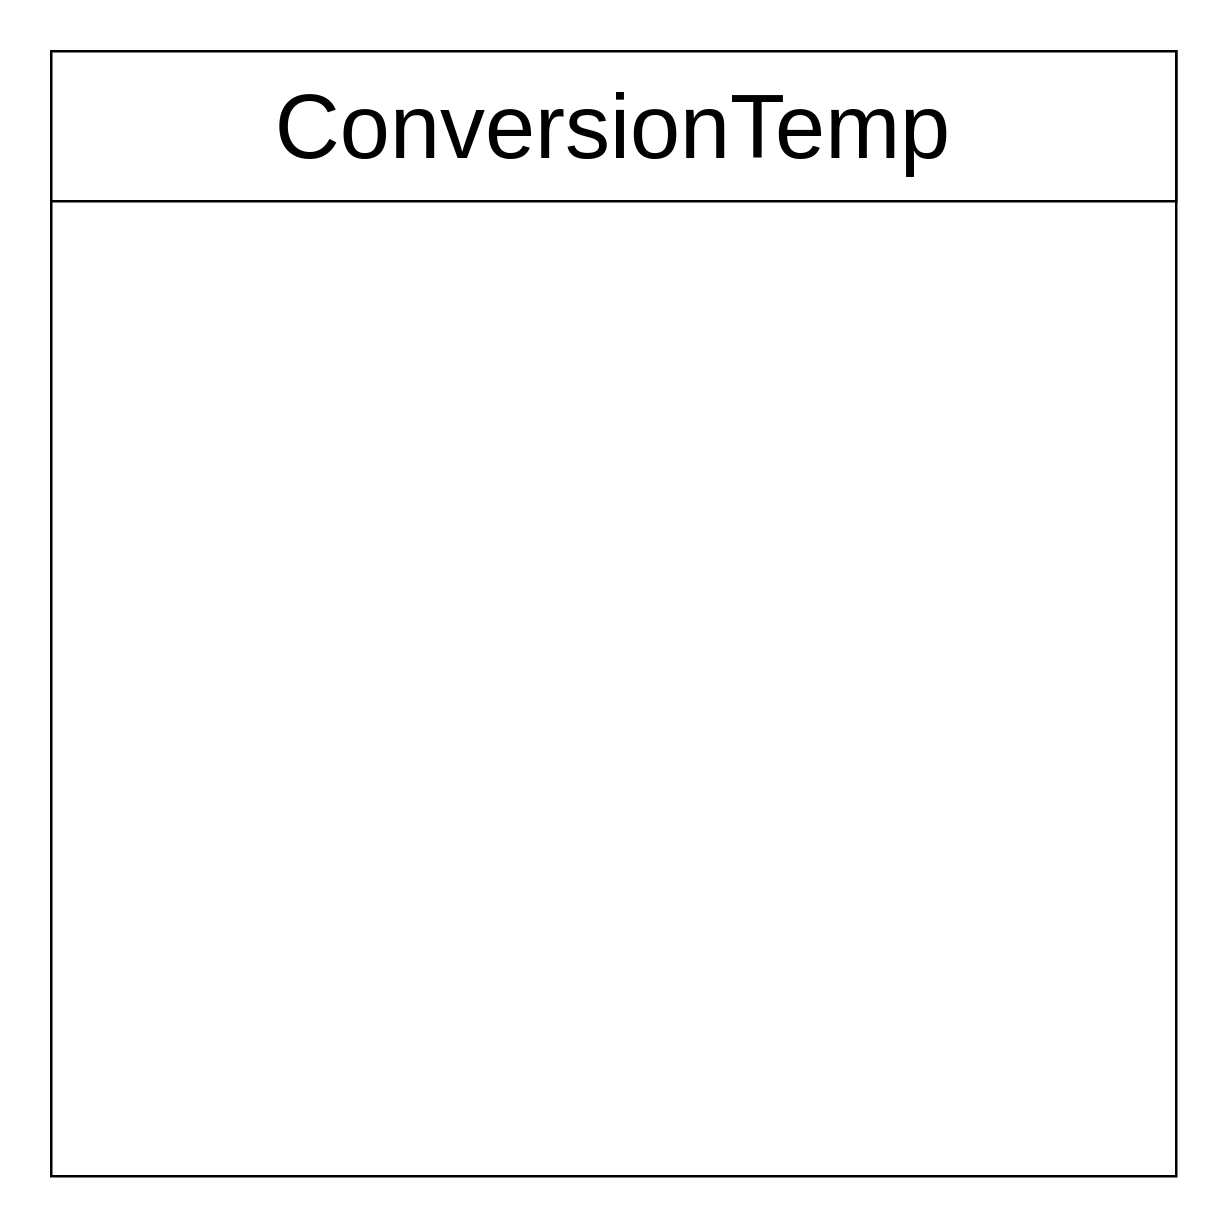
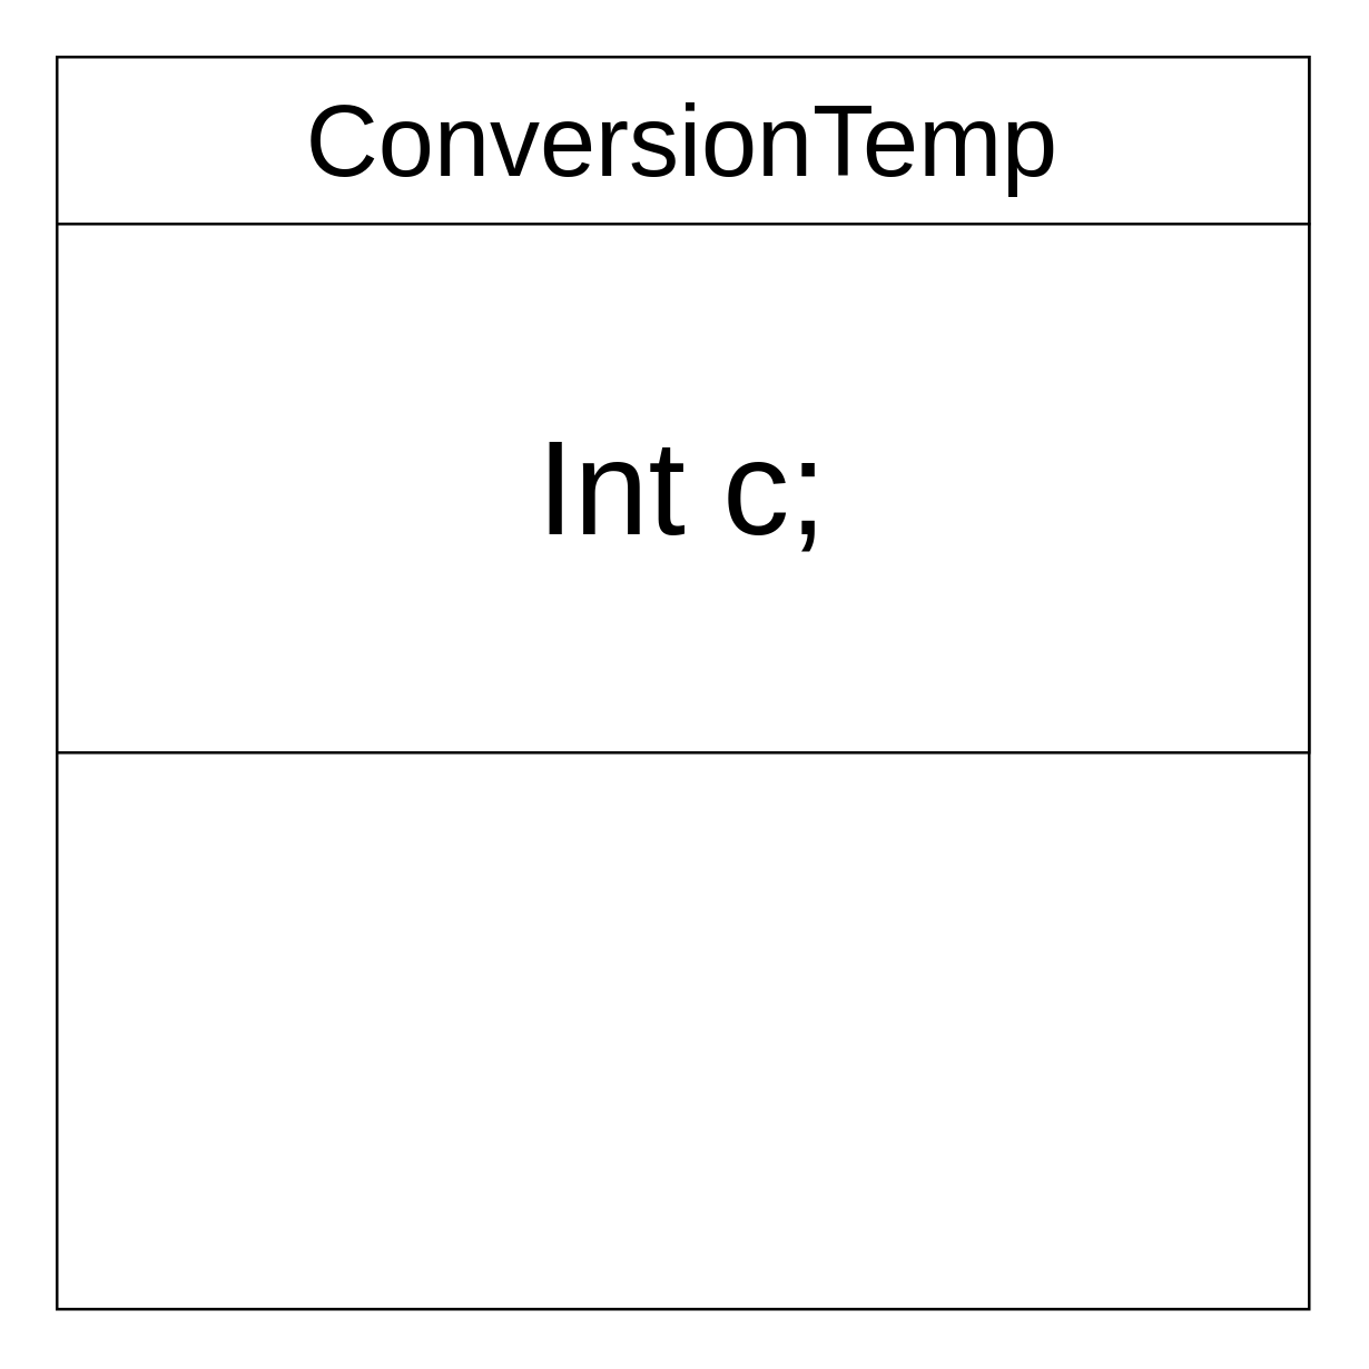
+ <mxCell id="4" value="&lt;font style=&quot;font-size: 48px;&quot;&gt;Int c;&lt;/font&gt;" style="rounded=0;whiteSpace=wrap;html=1;" vertex="1" parent="1"><mxGeometry x="20" y="80" width="450" height="190" as="geometry" /></mxCell>
